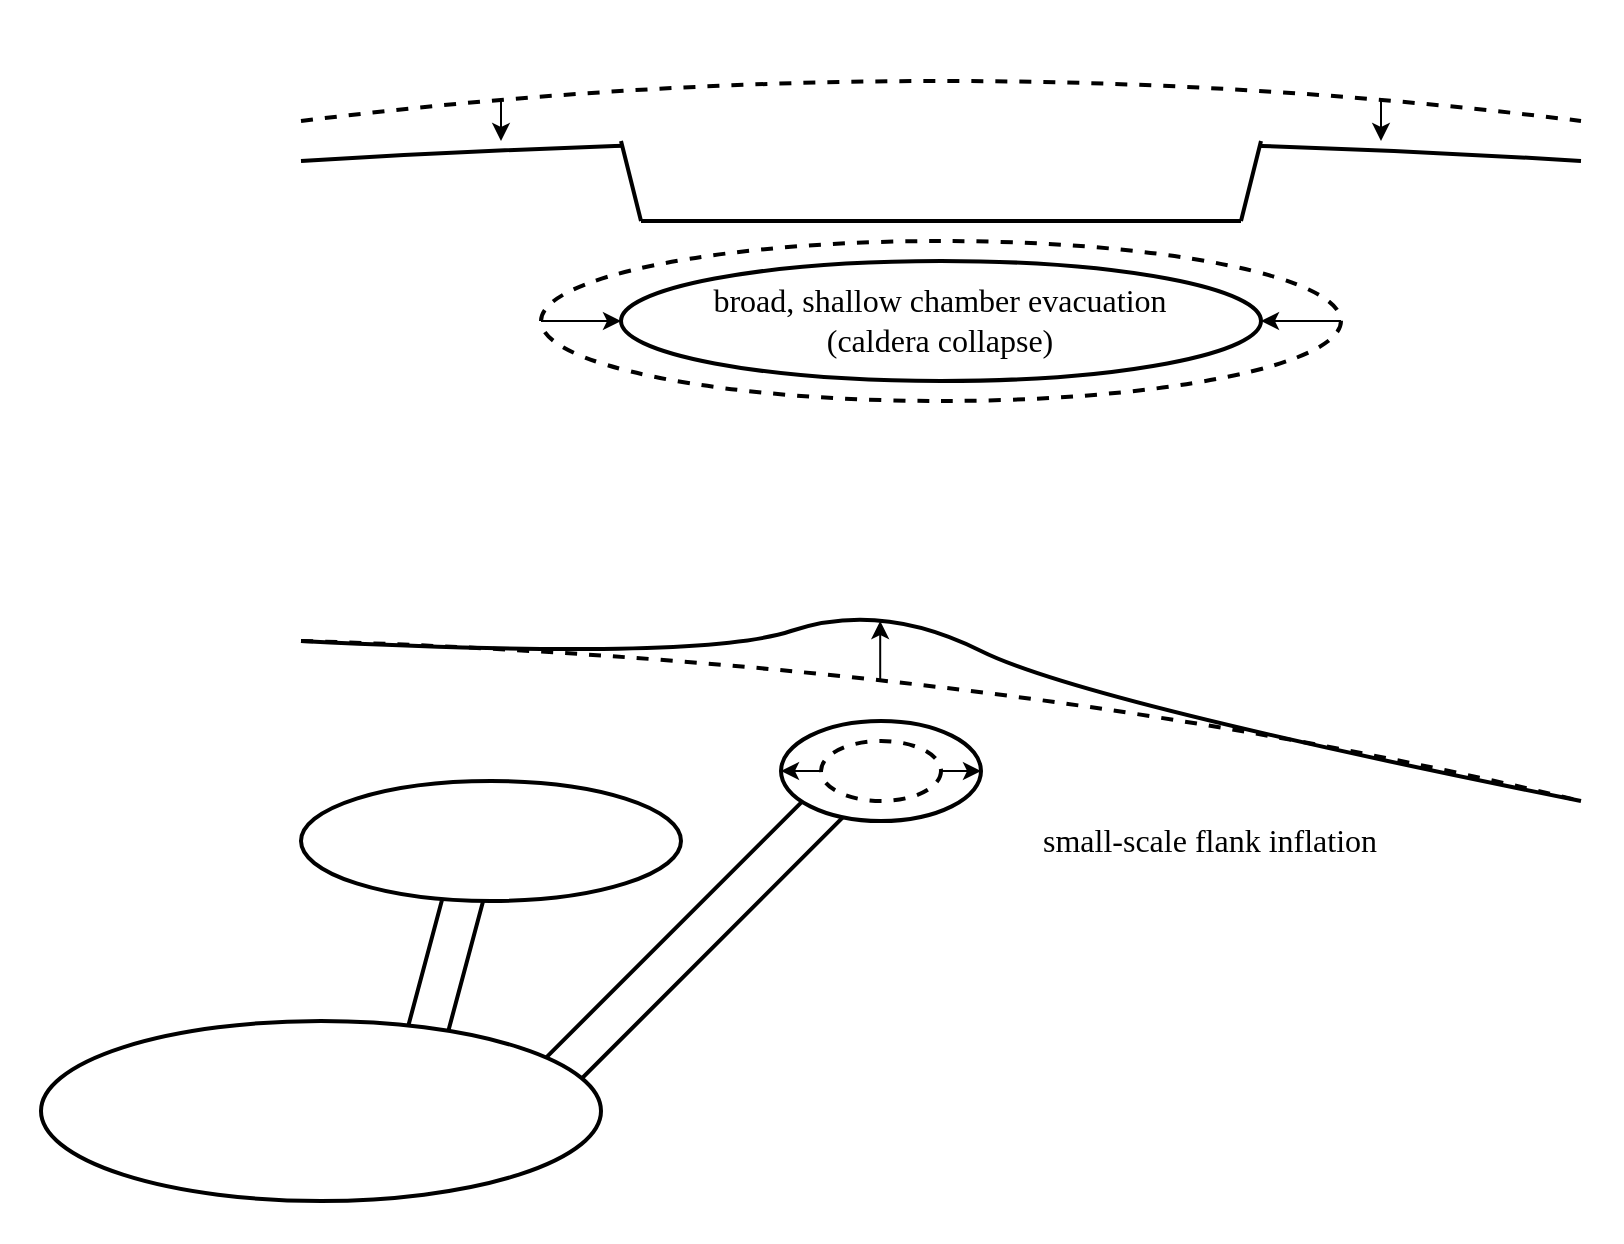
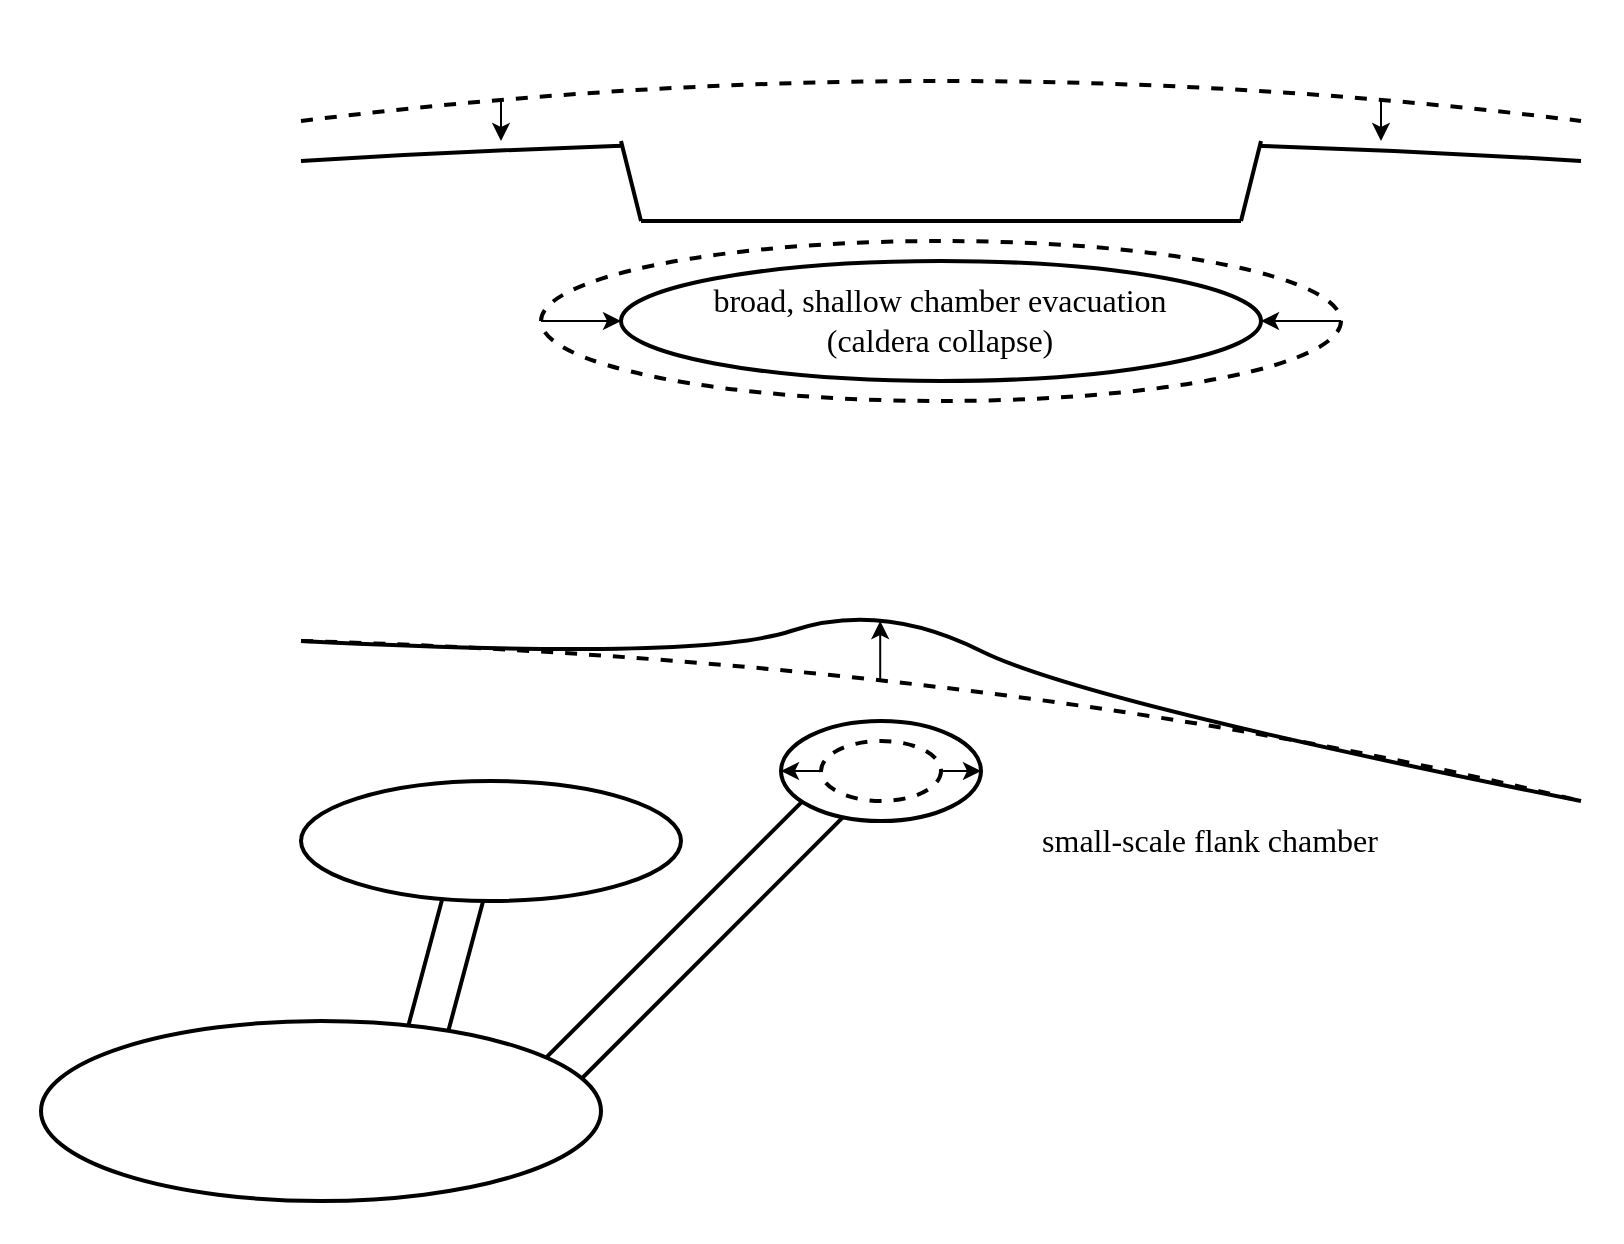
- <mxCell id="22" value="&lt;font style=&quot;font-size: 16px;&quot; face=&quot;Linux Libertine&quot;&gt;small-scale flank inflation&lt;br&gt;&lt;/font&gt;" style="ellipse;whiteSpace=wrap;html=1;strokeWidth=2;strokeColor=none;" vertex="1" parent="1"><mxGeometry x="490" y="390" width="230" height="60" as="geometry" /></mxCell>
+ <mxCell id="22" value="&lt;font style=&quot;font-size: 16px;&quot; face=&quot;Linux Libertine&quot;&gt;small-scale flank chamber&lt;br&gt;&lt;/font&gt;" style="ellipse;whiteSpace=wrap;html=1;strokeWidth=2;strokeColor=none;" vertex="1" parent="1"><mxGeometry x="490" y="390" width="230" height="60" as="geometry" /></mxCell>
